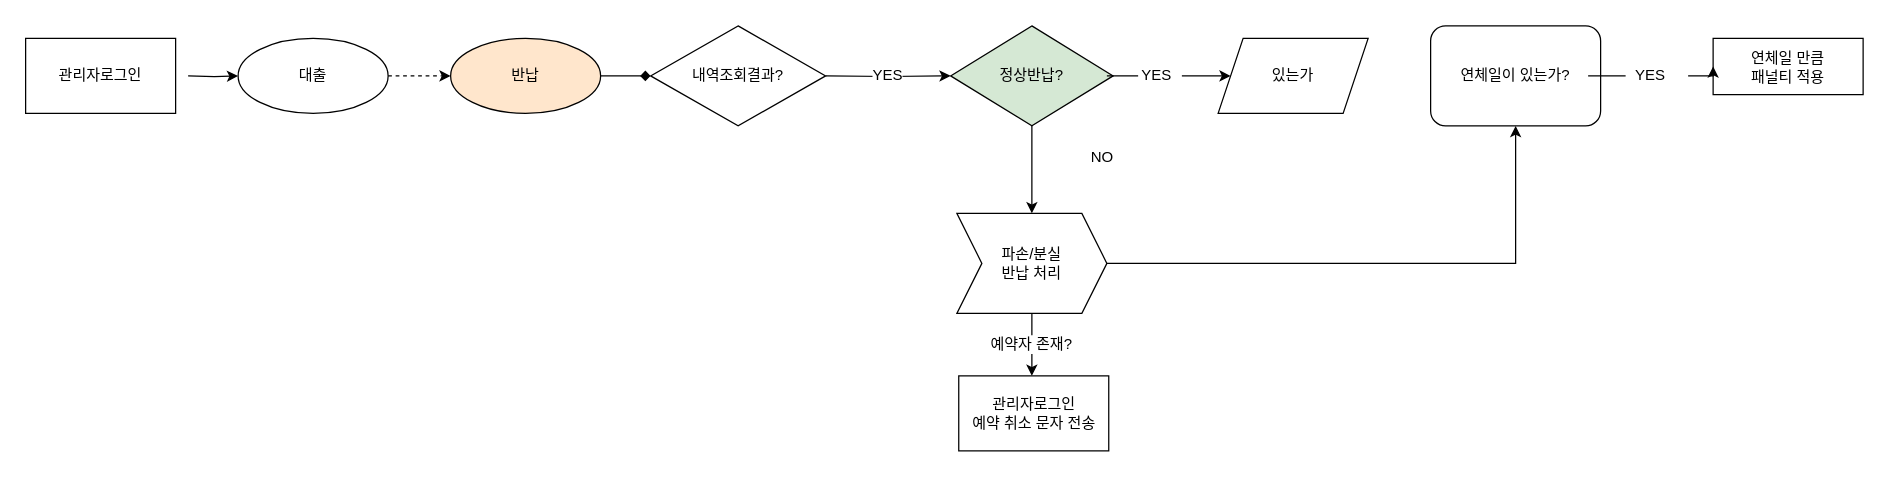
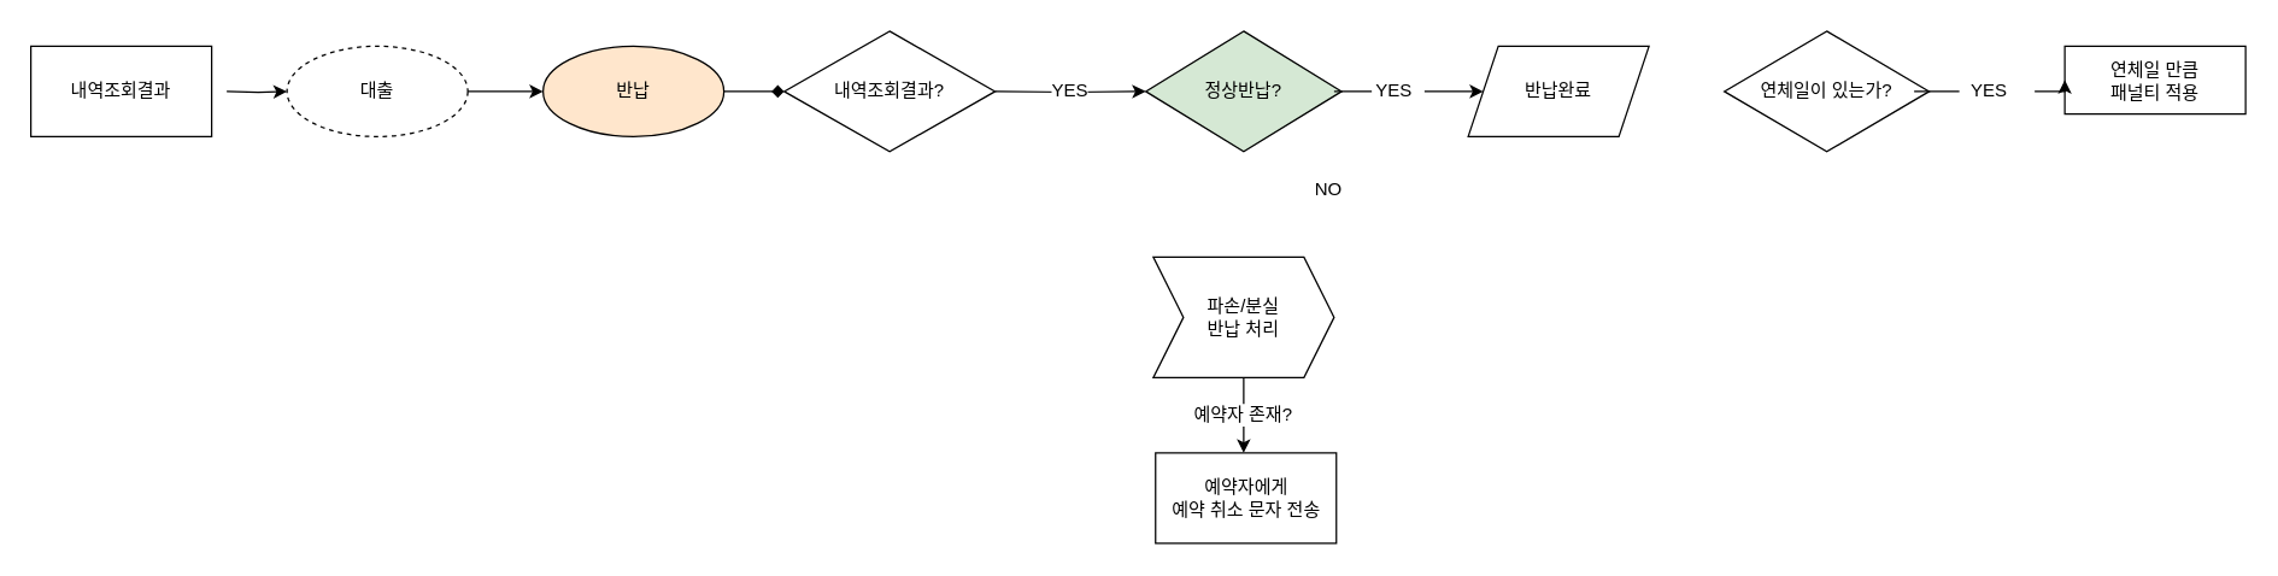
- <mxCell id="3" value="관리자로그인" style="rounded=0;whiteSpace=wrap;html=1;" parent="1" vertex="1"><mxGeometry x="20" y="30" width="120" height="60" as="geometry" /></mxCell>
+ <mxCell id="3" value="내역조회결과" style="rounded=0;whiteSpace=wrap;html=1;" parent="1" vertex="1"><mxGeometry x="20" y="30" width="120" height="60" as="geometry" /></mxCell>
- <mxCell id="5" value="대출" style="ellipse;whiteSpace=wrap;html=1;rounded=0;" parent="1" vertex="1"><mxGeometry x="190" y="30" width="120" height="60" as="geometry" /></mxCell>
+ <mxCell id="5" value="대출" style="ellipse;whiteSpace=wrap;html=1;rounded=0;dashed=1;" parent="1" vertex="1"><mxGeometry x="190" y="30" width="120" height="60" as="geometry" /></mxCell>
- <mxCell id="4" value="" style="edgeStyle=orthogonalEdgeStyle;rounded=0;orthogonalLoop=1;jettySize=auto;html=1;dashed=1;" parent="1" source="5" target="7" edge="1"><mxGeometry relative="1" as="geometry" /></mxCell>
+ <mxCell id="4" value="" style="edgeStyle=orthogonalEdgeStyle;rounded=0;orthogonalLoop=1;jettySize=auto;html=1;" parent="1" source="5" target="7" edge="1"><mxGeometry relative="1" as="geometry" /></mxCell>
- <mxCell id="8" value="있는가" style="shape=parallelogram;perimeter=parallelogramPerimeter;whiteSpace=wrap;html=1;fixedSize=1;rounded=0;" parent="1" vertex="1"><mxGeometry x="974" y="30" width="120" height="60" as="geometry" /></mxCell>
+ <mxCell id="8" value="반납완료" style="shape=parallelogram;perimeter=parallelogramPerimeter;whiteSpace=wrap;html=1;fixedSize=1;rounded=0;" parent="1" vertex="1"><mxGeometry x="974" y="30" width="120" height="60" as="geometry" /></mxCell>
- <mxCell id="20" value="연체일이 있는가?" style="whiteSpace=wrap;html=1;rounded=1;" parent="1" vertex="1"><mxGeometry x="1144" y="20" width="136" height="80" as="geometry" /></mxCell>
+ <mxCell id="20" value="연체일이 있는가?" style="rhombus;whiteSpace=wrap;html=1;" parent="1" vertex="1"><mxGeometry x="1144" y="20" width="136" height="80" as="geometry" /></mxCell>
- <mxCell id="15" style="edgeStyle=orthogonalEdgeStyle;rounded=0;orthogonalLoop=1;jettySize=auto;html=1;exitX=0.5;exitY=1;exitDx=0;exitDy=0;entryX=0.5;entryY=0;entryDx=0;entryDy=0;labelBackgroundColor=default;" parent="1" source="17" target="11" edge="1"><mxGeometry relative="1" as="geometry" /></mxCell>
- <mxCell id="9" style="edgeStyle=orthogonalEdgeStyle;rounded=0;orthogonalLoop=1;jettySize=auto;html=1;exitX=1;exitY=0.5;exitDx=0;exitDy=0;entryX=0.5;entryY=1;entryDx=0;entryDy=0;labelBackgroundColor=default;" parent="1" source="11" target="20" edge="1"><mxGeometry relative="1" as="geometry"><mxPoint x="950" y="220" as="sourcePoint" /></mxGeometry></mxCell>
- <mxCell id="25" value="관리자로그인&lt;br&gt;예약 취소 문자 전송" style="whiteSpace=wrap;html=1;rounded=0;" parent="1" vertex="1"><mxGeometry x="766.5" y="300" width="120" height="60" as="geometry" /></mxCell>
+ <mxCell id="25" value="예약자에게&lt;br&gt;예약 취소 문자 전송" style="whiteSpace=wrap;html=1;rounded=0;" parent="1" vertex="1"><mxGeometry x="766.5" y="300" width="120" height="60" as="geometry" /></mxCell>
